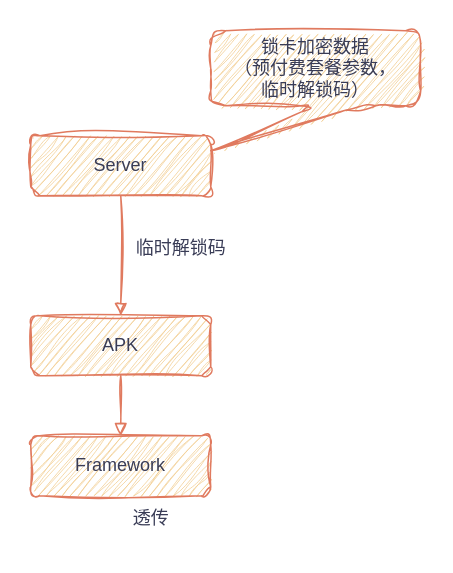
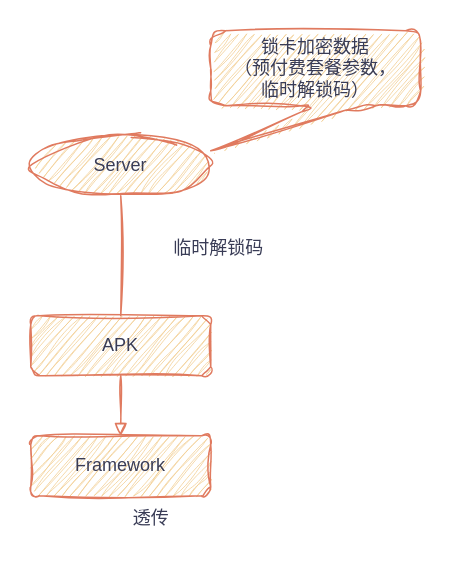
- <mxCell id="2" value="Server" style="rounded=1;whiteSpace=wrap;html=1;fontSize=12;glass=0;strokeWidth=1;shadow=0;labelBackgroundColor=none;fillColor=#F2CC8F;strokeColor=#E07A5F;fontColor=#393C56;sketch=1;curveFitting=1;jiggle=2;" parent="1" vertex="1"><mxGeometry x="20" y="90" width="120" height="40" as="geometry" /></mxCell>
+ <mxCell id="2" value="Server" style="ellipse;whiteSpace=wrap;html=1;fontSize=12;glass=0;strokeWidth=1;shadow=0;labelBackgroundColor=none;fillColor=#F2CC8F;strokeColor=#E07A5F;fontColor=#393C56;sketch=1;curveFitting=1;jiggle=2;" parent="1" vertex="1"><mxGeometry x="20" y="90" width="120" height="40" as="geometry" /></mxCell>
- <mxCell id="8" value="临时解锁码" style="text;html=1;align=center;verticalAlign=middle;resizable=0;points=[];autosize=1;strokeColor=none;fillColor=none;labelBackgroundColor=none;fontColor=#393C56;sketch=1;curveFitting=1;jiggle=2;rounded=1;" vertex="1" parent="1"><mxGeometry x="80" y="150" width="80" height="30" as="geometry" /></mxCell>
+ <mxCell id="8" value="临时解锁码" style="text;html=1;align=center;verticalAlign=middle;resizable=0;points=[];autosize=1;strokeColor=none;fillColor=none;labelBackgroundColor=none;fontColor=#393C56;sketch=1;curveFitting=1;jiggle=2;rounded=1;" vertex="1" parent="1"><mxGeometry x="105" y="150" width="80" height="30" as="geometry" /></mxCell>
- <mxCell id="6" value="" style="endArrow=block;html=1;rounded=1;exitX=0.5;exitY=1;exitDx=0;exitDy=0;endFill=0;labelBackgroundColor=none;strokeColor=#E07A5F;fontColor=default;sketch=1;curveFitting=1;jiggle=2;" edge="1" parent="1" source="2" target="4"><mxGeometry width="50" height="50" relative="1" as="geometry"><mxPoint x="250" y="440" as="sourcePoint" /><mxPoint x="300" y="390" as="targetPoint" /></mxGeometry></mxCell>
+ <mxCell id="6" value="" style="endArrow=none;html=1;rounded=1;exitX=0.5;exitY=1;exitDx=0;exitDy=0;endFill=0;labelBackgroundColor=none;strokeColor=#E07A5F;fontColor=default;sketch=1;curveFitting=1;jiggle=2;" edge="1" parent="1" source="2" target="4"><mxGeometry width="50" height="50" relative="1" as="geometry"><mxPoint x="250" y="440" as="sourcePoint" /><mxPoint x="300" y="390" as="targetPoint" /></mxGeometry></mxCell>
